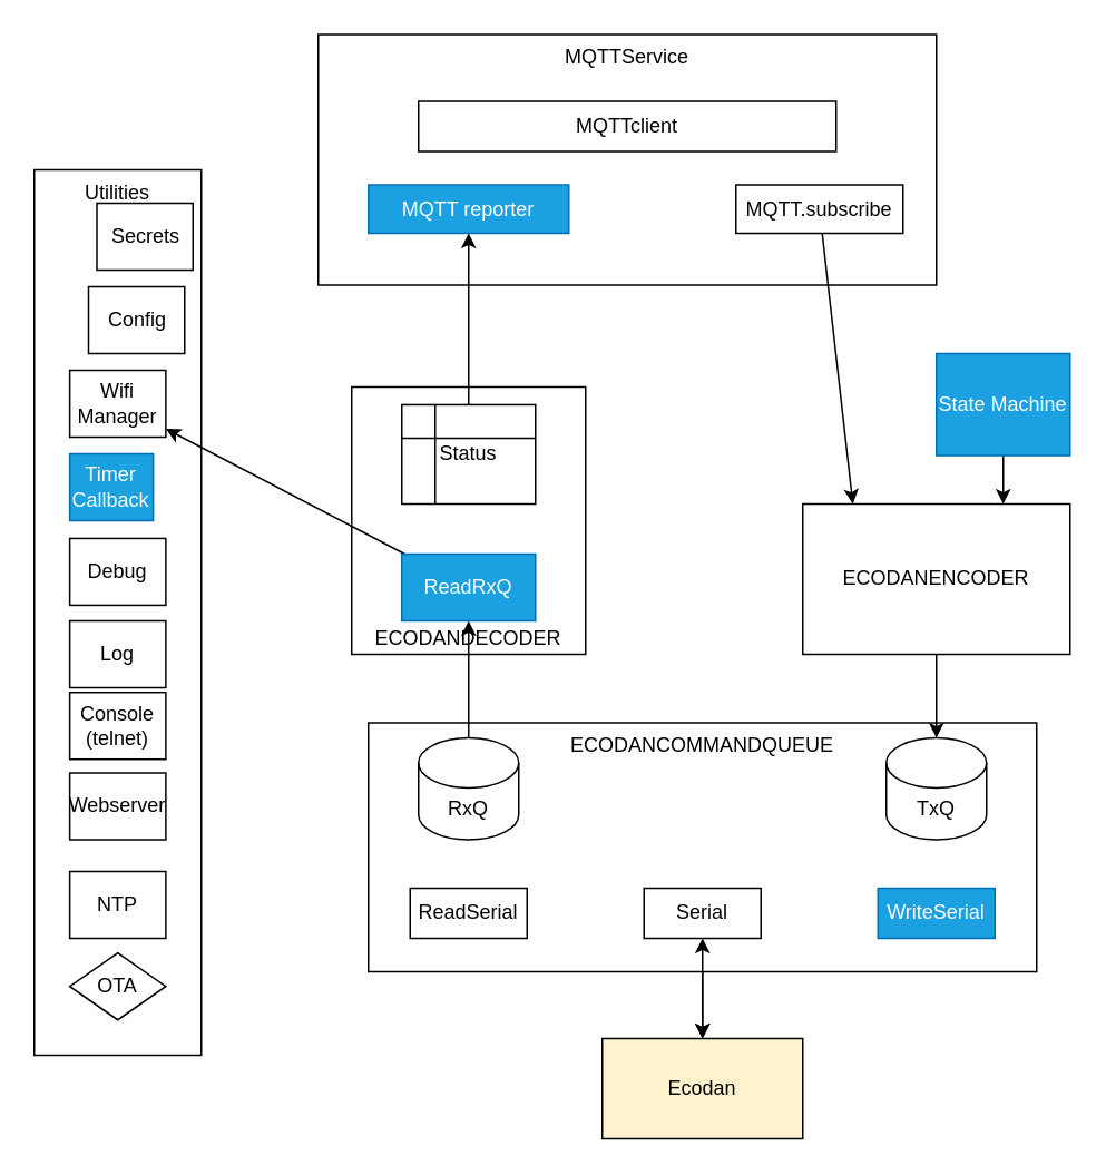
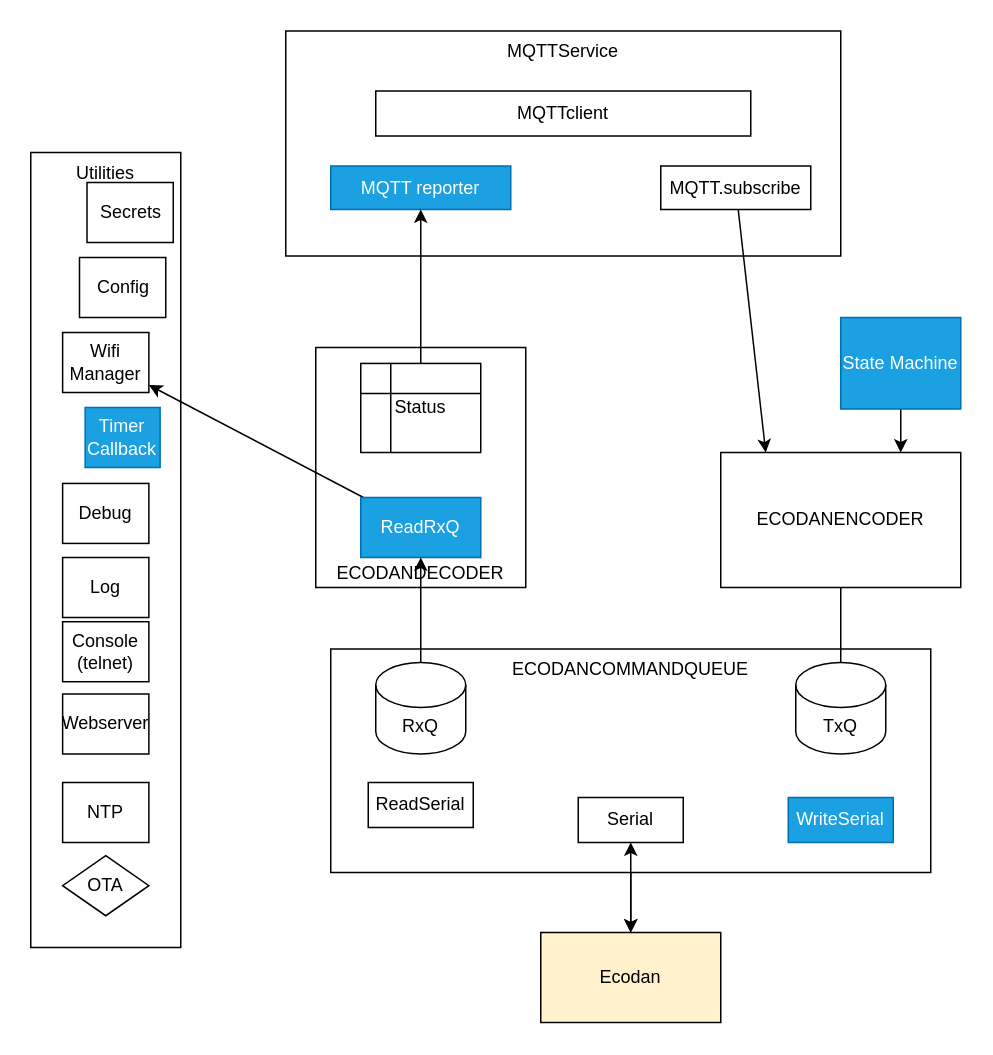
- <mxCell id="23" value="Timer&lt;br&gt;Callback" style="rounded=0;whiteSpace=wrap;html=1;fillColor=#1ba1e2;fontColor=#ffffff;strokeColor=#006EAF;" parent="1" vertex="1"><mxGeometry x="41.25" y="271" width="50" height="40" as="geometry" /></mxCell>
+ <mxCell id="23" value="Timer&lt;br&gt;Callback" style="rounded=0;whiteSpace=wrap;html=1;fillColor=#1ba1e2;fontColor=#ffffff;strokeColor=#006EAF;" parent="1" vertex="1"><mxGeometry x="56.25" y="271" width="50" height="40" as="geometry" /></mxCell>
- <mxCell id="14" style="edgeStyle=none;html=1;" parent="1" source="15" target="16" edge="1"><mxGeometry relative="1" as="geometry" /></mxCell>
+ <mxCell id="14" style="edgeStyle=none;html=1;endArrow=none;" parent="1" source="15" target="16" edge="1"><mxGeometry relative="1" as="geometry" /></mxCell>
- <mxCell id="27" value="ReadSerial" style="rounded=0;whiteSpace=wrap;html=1;" vertex="1" parent="1"><mxGeometry x="245" y="531" width="70" height="30" as="geometry" /></mxCell>
+ <mxCell id="27" value="ReadSerial" style="rounded=0;whiteSpace=wrap;html=1;" vertex="1" parent="1"><mxGeometry x="245" y="521" width="70" height="30" as="geometry" /></mxCell>
